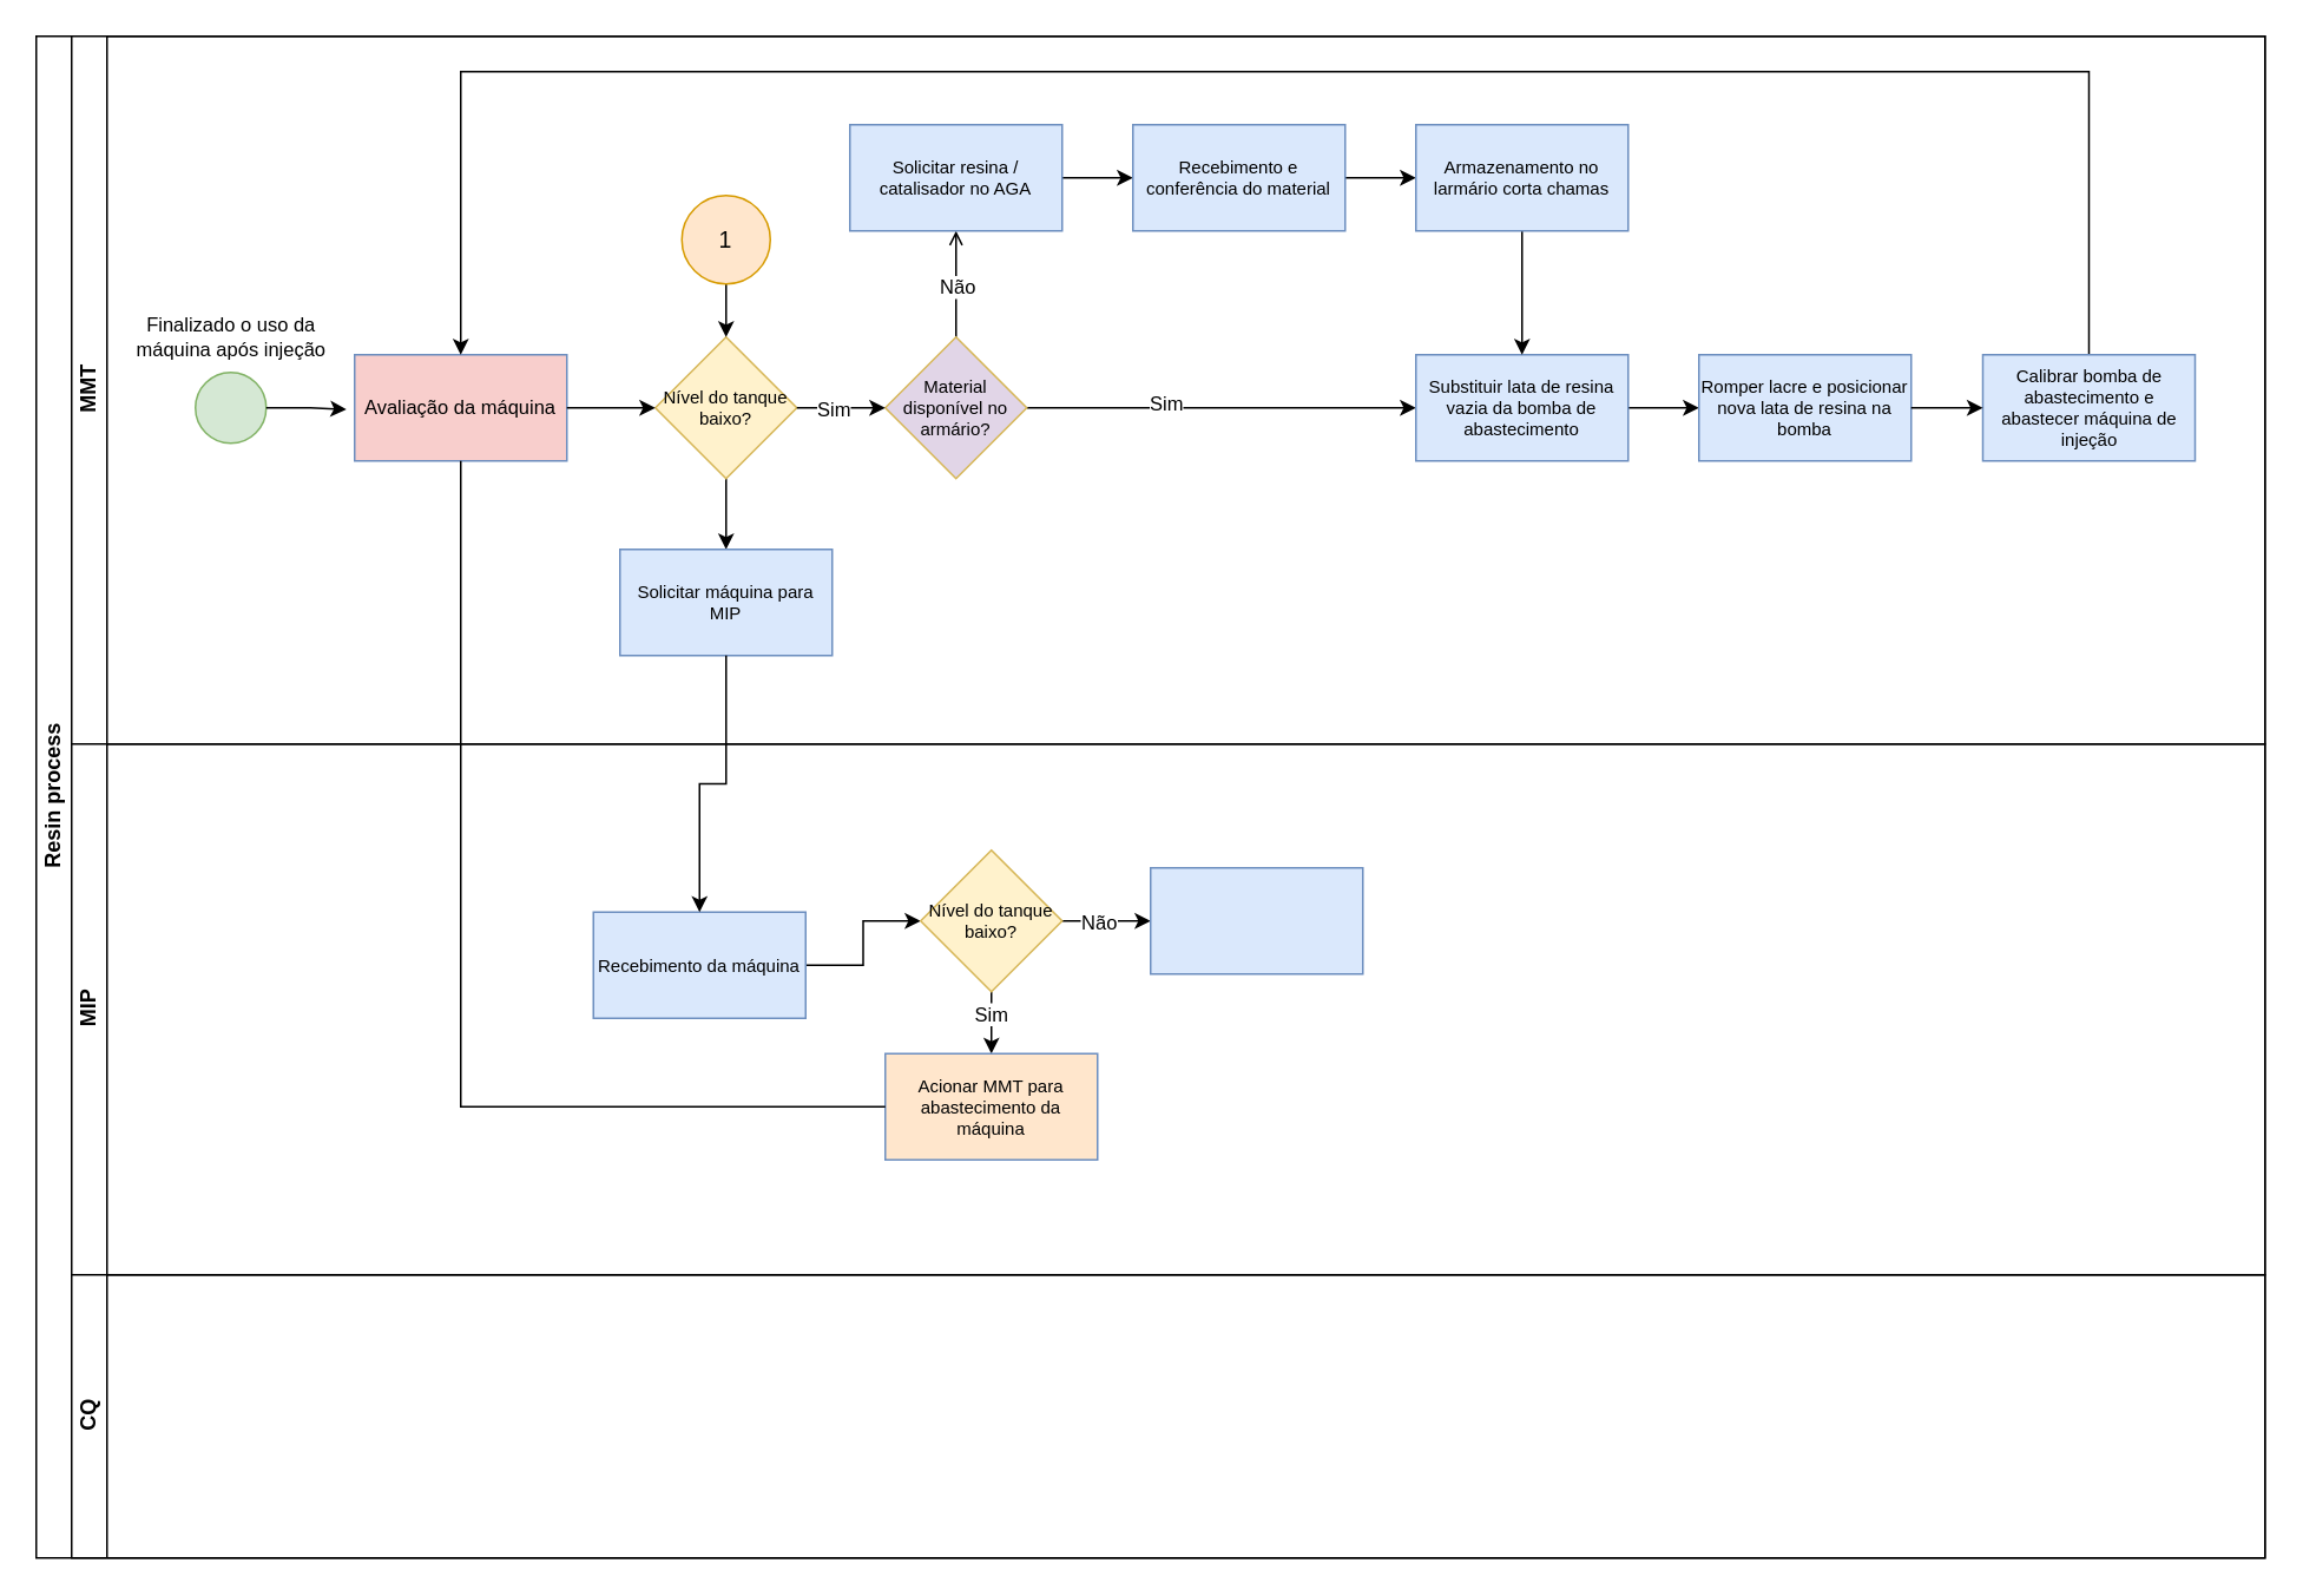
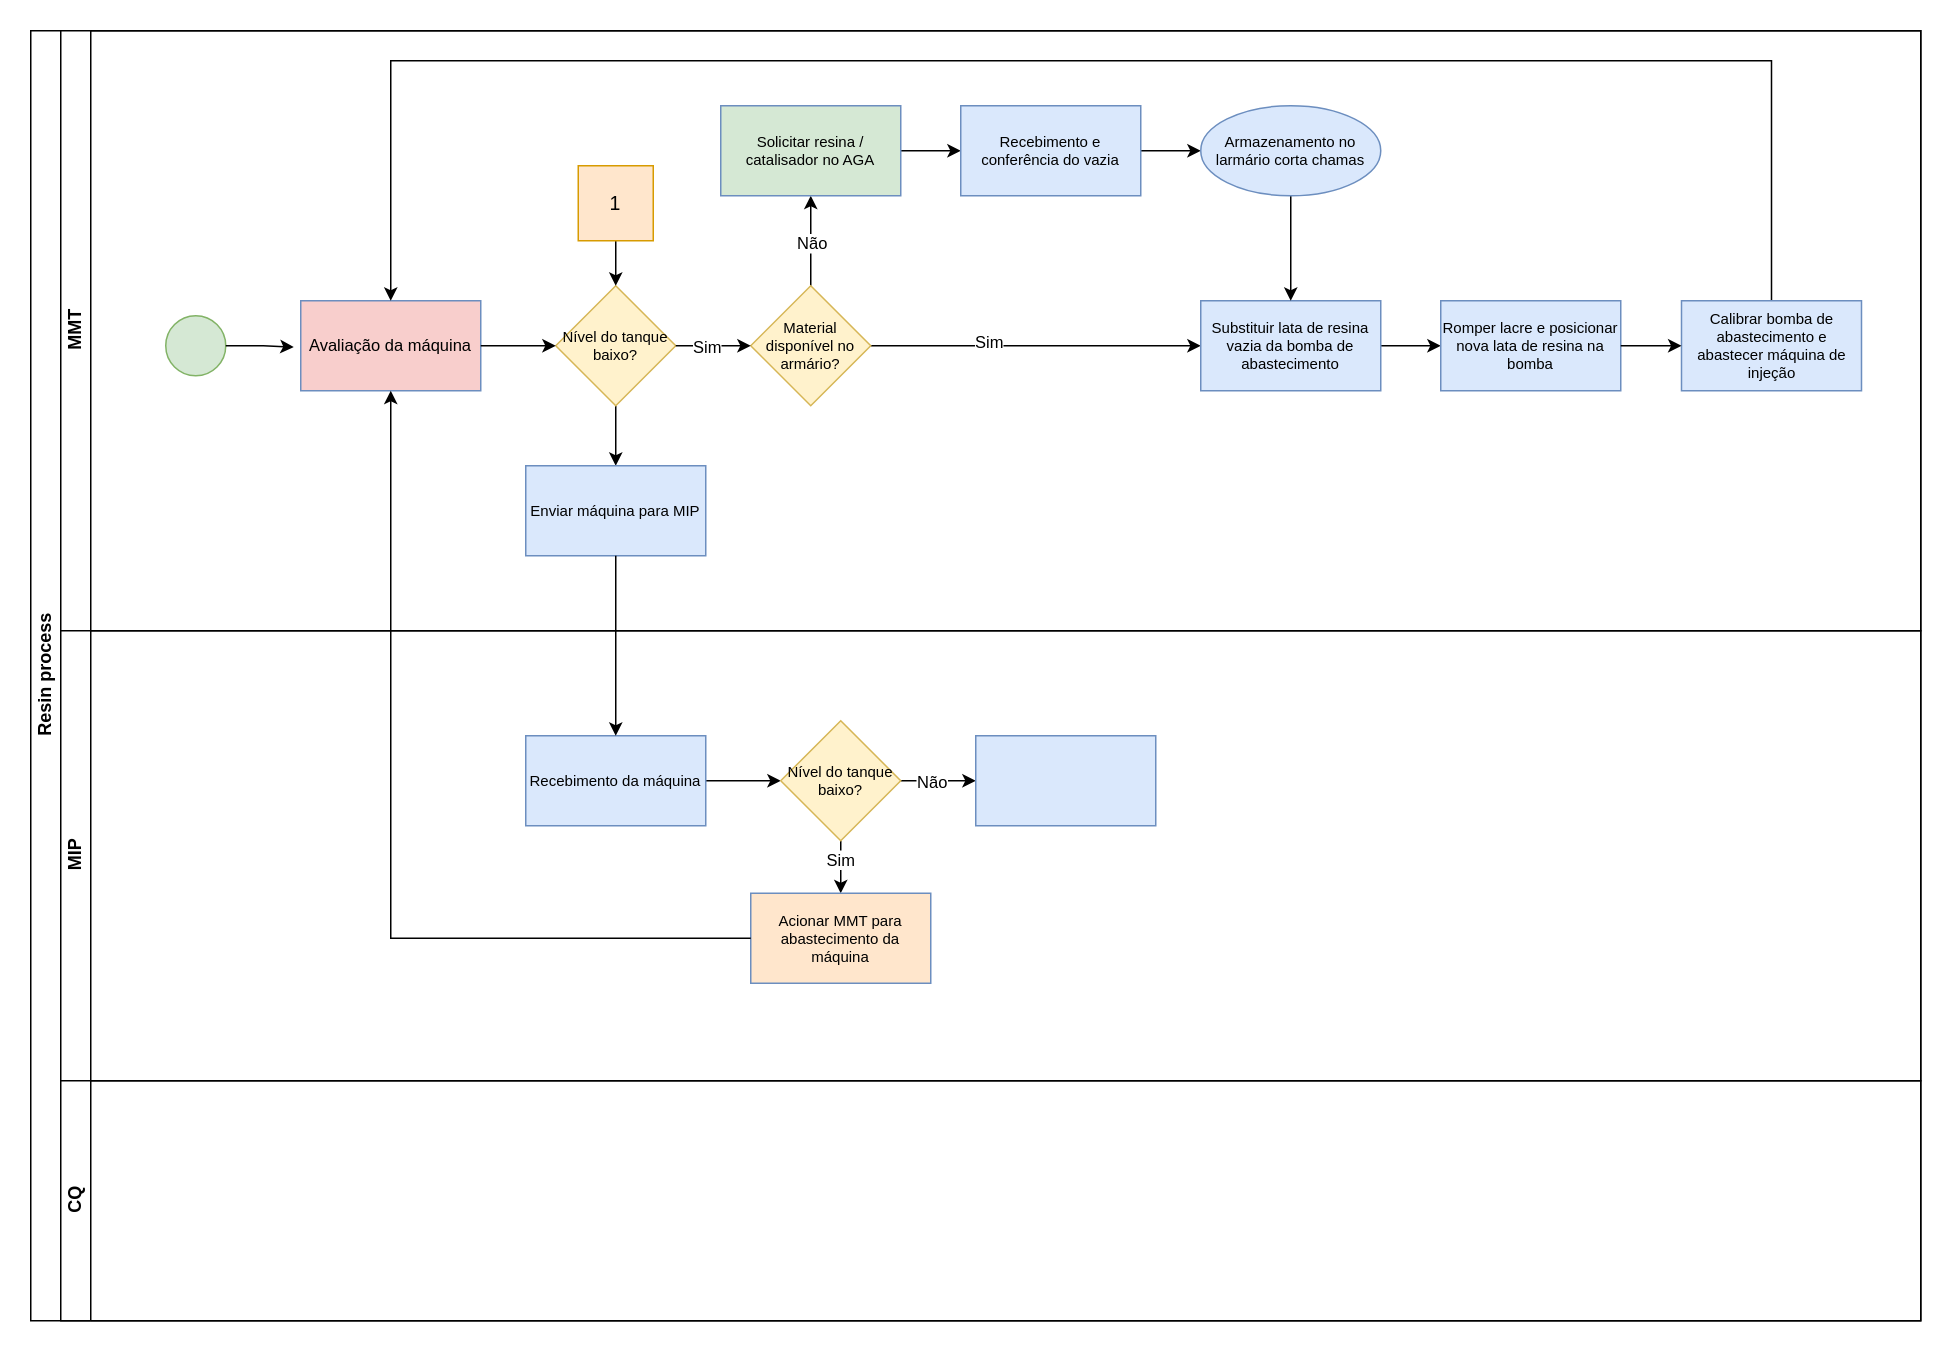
- <mxCell id="12" value="Solicitar resina / catalisador no AGA" style="whiteSpace=wrap;html=1;fontSize=10;fillColor=#dae8fc;strokeColor=#6c8ebf;rounded=0;" vertex="1" parent="3"><mxGeometry x="440" y="50" width="120" height="60" as="geometry" /></mxCell>
+ <mxCell id="12" value="Solicitar resina / catalisador no AGA" style="whiteSpace=wrap;html=1;fontSize=10;fillColor=#d5e8d4;strokeColor=#6c8ebf;rounded=0;" vertex="1" parent="3"><mxGeometry x="440" y="50" width="120" height="60" as="geometry" /></mxCell>
- <mxCell id="14" value="Recebimento e conferência do material" style="whiteSpace=wrap;html=1;fontSize=10;fillColor=#dae8fc;strokeColor=#6c8ebf;rounded=0;" vertex="1" parent="3"><mxGeometry x="600" y="50" width="120" height="60" as="geometry" /></mxCell>
+ <mxCell id="14" value="Recebimento e conferência do vazia" style="whiteSpace=wrap;html=1;fontSize=10;fillColor=#dae8fc;strokeColor=#6c8ebf;rounded=0;" vertex="1" parent="3"><mxGeometry x="600" y="50" width="120" height="60" as="geometry" /></mxCell>
- <mxCell id="16" value="Armazenamento no larmário corta chamas" style="whiteSpace=wrap;html=1;fontSize=10;fillColor=#dae8fc;strokeColor=#6c8ebf;rounded=0;" vertex="1" parent="3"><mxGeometry x="760" y="50" width="120" height="60" as="geometry" /></mxCell>
+ <mxCell id="16" value="Armazenamento no larmário corta chamas" style="ellipse;whiteSpace=wrap;html=1;fontSize=10;fillColor=#dae8fc;strokeColor=#6c8ebf;" vertex="1" parent="3"><mxGeometry x="760" y="50" width="120" height="60" as="geometry" /></mxCell>
- <mxCell id="28" value="1" style="ellipse;whiteSpace=wrap;html=1;fontSize=13;fillColor=#ffe6cc;strokeColor=#d79b00;rounded=0;" vertex="1" parent="3"><mxGeometry x="345" y="90" width="50" height="50" as="geometry" /></mxCell>
+ <mxCell id="28" value="1" style="whiteSpace=wrap;html=1;fontSize=13;fillColor=#ffe6cc;strokeColor=#d79b00;rounded=0;" vertex="1" parent="3"><mxGeometry x="345" y="90" width="50" height="50" as="geometry" /></mxCell>
- <mxCell id="6" value="" style="edgeStyle=orthogonalEdgeStyle;rounded=0;orthogonalLoop=1;jettySize=auto;html=1;endArrow=open;" edge="1" parent="3" source="8" target="12"><mxGeometry relative="1" as="geometry" /></mxCell>
+ <mxCell id="6" value="" style="edgeStyle=orthogonalEdgeStyle;rounded=0;orthogonalLoop=1;jettySize=auto;html=1;" edge="1" parent="3" source="8" target="12"><mxGeometry relative="1" as="geometry" /></mxCell>
- <mxCell id="26" value="Finalizado o uso da &lt;br&gt;máquina após injeção" style="text;html=1;align=center;verticalAlign=middle;resizable=0;points=[];autosize=1;strokeColor=none;fillColor=none;fontSize=11;" vertex="1" parent="3"><mxGeometry x="25" y="150" width="130" height="40" as="geometry" /></mxCell>
- <mxCell id="8" value="Material disponível no armário?" style="rhombus;whiteSpace=wrap;html=1;fillColor=#e1d5e7;strokeColor=#d6b656;rounded=0;fontSize=10;" vertex="1" parent="3"><mxGeometry x="460" y="170" width="80" height="80" as="geometry" /></mxCell>
+ <mxCell id="8" value="Material disponível no armário?" style="rhombus;whiteSpace=wrap;html=1;fillColor=#fff2cc;strokeColor=#d6b656;rounded=0;fontSize=10;" vertex="1" parent="3"><mxGeometry x="460" y="170" width="80" height="80" as="geometry" /></mxCell>
- <mxCell id="42" style="edgeStyle=orthogonalEdgeStyle;rounded=0;orthogonalLoop=1;jettySize=auto;html=1;entryX=0.5;entryY=1;entryDx=0;entryDy=0;endArrow=none;" edge="1" parent="2" source="38" target="23"><mxGeometry relative="1" as="geometry" /></mxCell>
+ <mxCell id="42" style="edgeStyle=orthogonalEdgeStyle;rounded=0;orthogonalLoop=1;jettySize=auto;html=1;entryX=0.5;entryY=1;entryDx=0;entryDy=0;" edge="1" parent="2" source="38" target="23"><mxGeometry relative="1" as="geometry" /></mxCell>
- <mxCell id="29" value="Solicitar máquina para MIP" style="whiteSpace=wrap;html=1;fontSize=10;fillColor=#dae8fc;strokeColor=#6c8ebf;rounded=0;" vertex="1" parent="3"><mxGeometry x="310" y="290" width="120" height="60" as="geometry" /></mxCell>
+ <mxCell id="29" value="Enviar máquina para MIP" style="whiteSpace=wrap;html=1;fontSize=10;fillColor=#dae8fc;strokeColor=#6c8ebf;rounded=0;" vertex="1" parent="3"><mxGeometry x="310" y="290" width="120" height="60" as="geometry" /></mxCell>
- <mxCell id="32" value="Recebimento da máquina" style="whiteSpace=wrap;html=1;fontSize=10;fillColor=#dae8fc;strokeColor=#6c8ebf;rounded=0;" vertex="1" parent="30"><mxGeometry x="295" y="95" width="120" height="60" as="geometry" /></mxCell>
+ <mxCell id="32" value="Recebimento da máquina" style="whiteSpace=wrap;html=1;fontSize=10;fillColor=#dae8fc;strokeColor=#6c8ebf;rounded=0;" vertex="1" parent="30"><mxGeometry x="310" y="70" width="120" height="60" as="geometry" /></mxCell>
